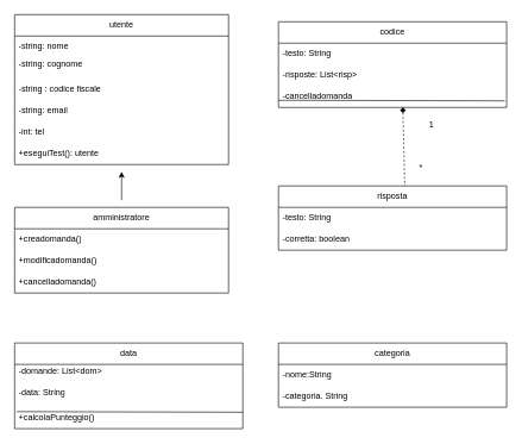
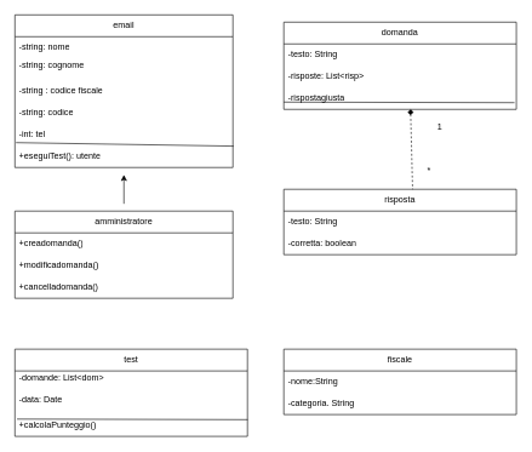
- <mxCell id="2" value="utente" style="swimlane;fontStyle=0;childLayout=stackLayout;horizontal=1;startSize=30;horizontalStack=0;resizeParent=1;resizeParentMax=0;resizeLast=0;collapsible=1;marginBottom=0;whiteSpace=wrap;html=1;" vertex="1" parent="1"><mxGeometry x="20" y="20" width="300" height="210" as="geometry" /></mxCell>
+ <mxCell id="2" value="email" style="swimlane;fontStyle=0;childLayout=stackLayout;horizontal=1;startSize=30;horizontalStack=0;resizeParent=1;resizeParentMax=0;resizeLast=0;collapsible=1;marginBottom=0;whiteSpace=wrap;html=1;" vertex="1" parent="1"><mxGeometry x="20" y="20" width="300" height="210" as="geometry" /></mxCell>
- <mxCell id="20" value="codice" style="swimlane;fontStyle=0;childLayout=stackLayout;horizontal=1;startSize=30;horizontalStack=0;resizeParent=1;resizeParentMax=0;resizeLast=0;collapsible=1;marginBottom=0;whiteSpace=wrap;html=1;" vertex="1" parent="1"><mxGeometry x="390" y="30" width="320" height="120" as="geometry" /></mxCell>
+ <mxCell id="20" value="domanda" style="swimlane;fontStyle=0;childLayout=stackLayout;horizontal=1;startSize=30;horizontalStack=0;resizeParent=1;resizeParentMax=0;resizeLast=0;collapsible=1;marginBottom=0;whiteSpace=wrap;html=1;" vertex="1" parent="1"><mxGeometry x="390" y="30" width="320" height="120" as="geometry" /></mxCell>
- <mxCell id="23" value="-cancelladomanda" style="text;strokeColor=none;fillColor=none;align=left;verticalAlign=middle;spacingLeft=4;spacingRight=4;overflow=hidden;points=[[0,0.5],[1,0.5]];portConstraint=eastwest;rotatable=0;whiteSpace=wrap;html=1;" vertex="1" parent="20"><mxGeometry y="90" width="320" height="30" as="geometry" /></mxCell>
+ <mxCell id="23" value="-rispostagiusta" style="text;strokeColor=none;fillColor=none;align=left;verticalAlign=middle;spacingLeft=4;spacingRight=4;overflow=hidden;points=[[0,0.5],[1,0.5]];portConstraint=eastwest;rotatable=0;whiteSpace=wrap;html=1;" vertex="1" parent="20"><mxGeometry y="90" width="320" height="30" as="geometry" /></mxCell>
- <mxCell id="6" value="-string: email" style="text;strokeColor=none;fillColor=none;align=left;verticalAlign=middle;spacingLeft=4;spacingRight=4;overflow=hidden;points=[[0,0.5],[1,0.5]];portConstraint=eastwest;rotatable=0;whiteSpace=wrap;html=1;" vertex="1" parent="2"><mxGeometry y="120" width="300" height="30" as="geometry" /></mxCell>
+ <mxCell id="6" value="-string: codice" style="text;strokeColor=none;fillColor=none;align=left;verticalAlign=middle;spacingLeft=4;spacingRight=4;overflow=hidden;points=[[0,0.5],[1,0.5]];portConstraint=eastwest;rotatable=0;whiteSpace=wrap;html=1;" vertex="1" parent="2"><mxGeometry y="120" width="300" height="30" as="geometry" /></mxCell>
+ <mxCell id="9" value="" style="endArrow=none;html=1;rounded=0;exitX=0.005;exitY=0.86;exitDx=0;exitDy=0;exitPerimeter=0;entryX=1.003;entryY=0.02;entryDx=0;entryDy=0;entryPerimeter=0;" edge="1" parent="2" source="7" target="8"><mxGeometry width="50" height="50" relative="1" as="geometry"><mxPoint x="300" y="190" as="sourcePoint" /><mxPoint x="350" y="140" as="targetPoint" /></mxGeometry></mxCell>
- <mxCell id="15" value="data" style="swimlane;fontStyle=0;childLayout=stackLayout;horizontal=1;startSize=30;horizontalStack=0;resizeParent=1;resizeParentMax=0;resizeLast=0;collapsible=1;marginBottom=0;whiteSpace=wrap;html=1;" vertex="1" parent="1"><mxGeometry x="20" y="480" width="320" height="120" as="geometry" /></mxCell>
+ <mxCell id="15" value="test" style="swimlane;fontStyle=0;childLayout=stackLayout;horizontal=1;startSize=30;horizontalStack=0;resizeParent=1;resizeParentMax=0;resizeLast=0;collapsible=1;marginBottom=0;whiteSpace=wrap;html=1;" vertex="1" parent="1"><mxGeometry x="20" y="480" width="320" height="120" as="geometry" /></mxCell>
- <mxCell id="31" value="categoria" style="swimlane;fontStyle=0;childLayout=stackLayout;horizontal=1;startSize=30;horizontalStack=0;resizeParent=1;resizeParentMax=0;resizeLast=0;collapsible=1;marginBottom=0;whiteSpace=wrap;html=1;" vertex="1" parent="1"><mxGeometry x="390" y="480" width="320" height="90" as="geometry" /></mxCell>
+ <mxCell id="31" value="fiscale" style="swimlane;fontStyle=0;childLayout=stackLayout;horizontal=1;startSize=30;horizontalStack=0;resizeParent=1;resizeParentMax=0;resizeLast=0;collapsible=1;marginBottom=0;whiteSpace=wrap;html=1;" vertex="1" parent="1"><mxGeometry x="390" y="480" width="320" height="90" as="geometry" /></mxCell>
- <mxCell id="17" value="-data: String&lt;div&gt;&lt;br&gt;&lt;/div&gt;" style="text;strokeColor=none;fillColor=none;align=left;verticalAlign=middle;spacingLeft=4;spacingRight=4;overflow=hidden;points=[[0,0.5],[1,0.5]];portConstraint=eastwest;rotatable=0;whiteSpace=wrap;html=1;" vertex="1" parent="15"><mxGeometry y="60" width="320" height="30" as="geometry" /></mxCell>
+ <mxCell id="17" value="-data: Date&lt;div&gt;&lt;br&gt;&lt;/div&gt;" style="text;strokeColor=none;fillColor=none;align=left;verticalAlign=middle;spacingLeft=4;spacingRight=4;overflow=hidden;points=[[0,0.5],[1,0.5]];portConstraint=eastwest;rotatable=0;whiteSpace=wrap;html=1;" vertex="1" parent="15"><mxGeometry y="60" width="320" height="30" as="geometry" /></mxCell>
